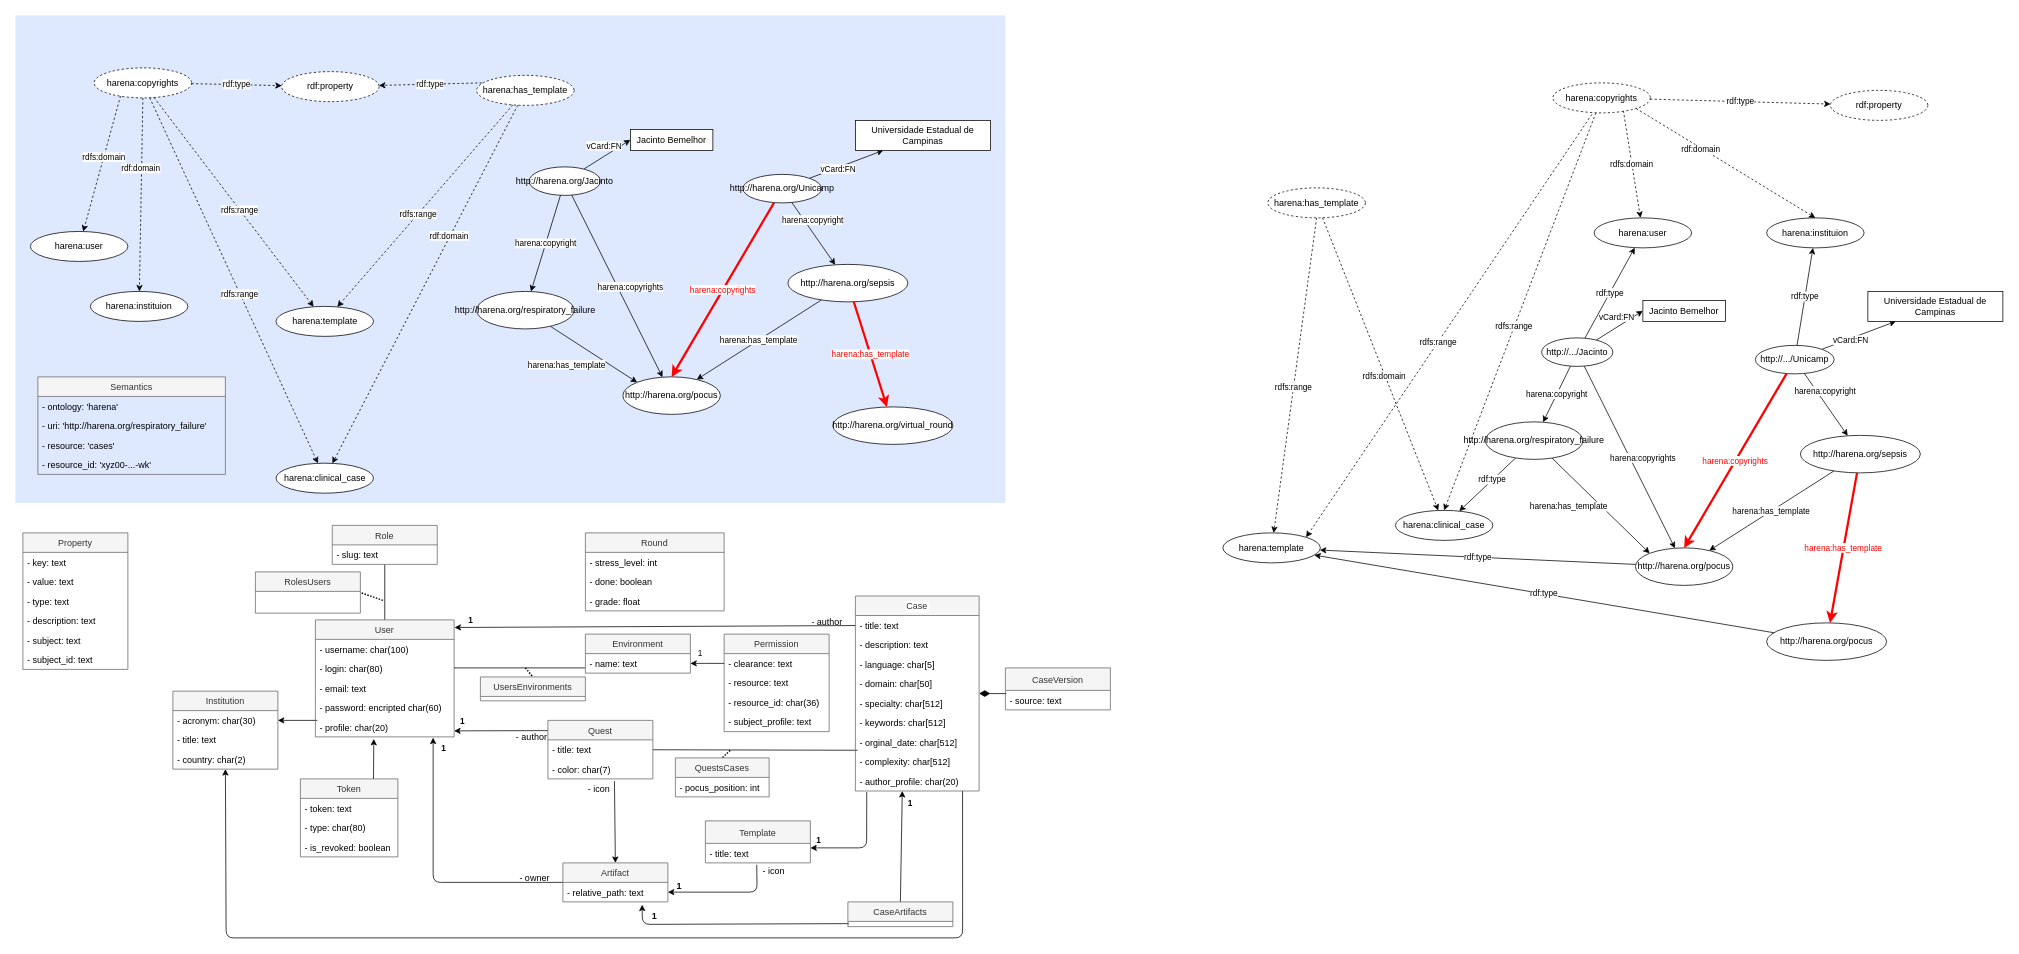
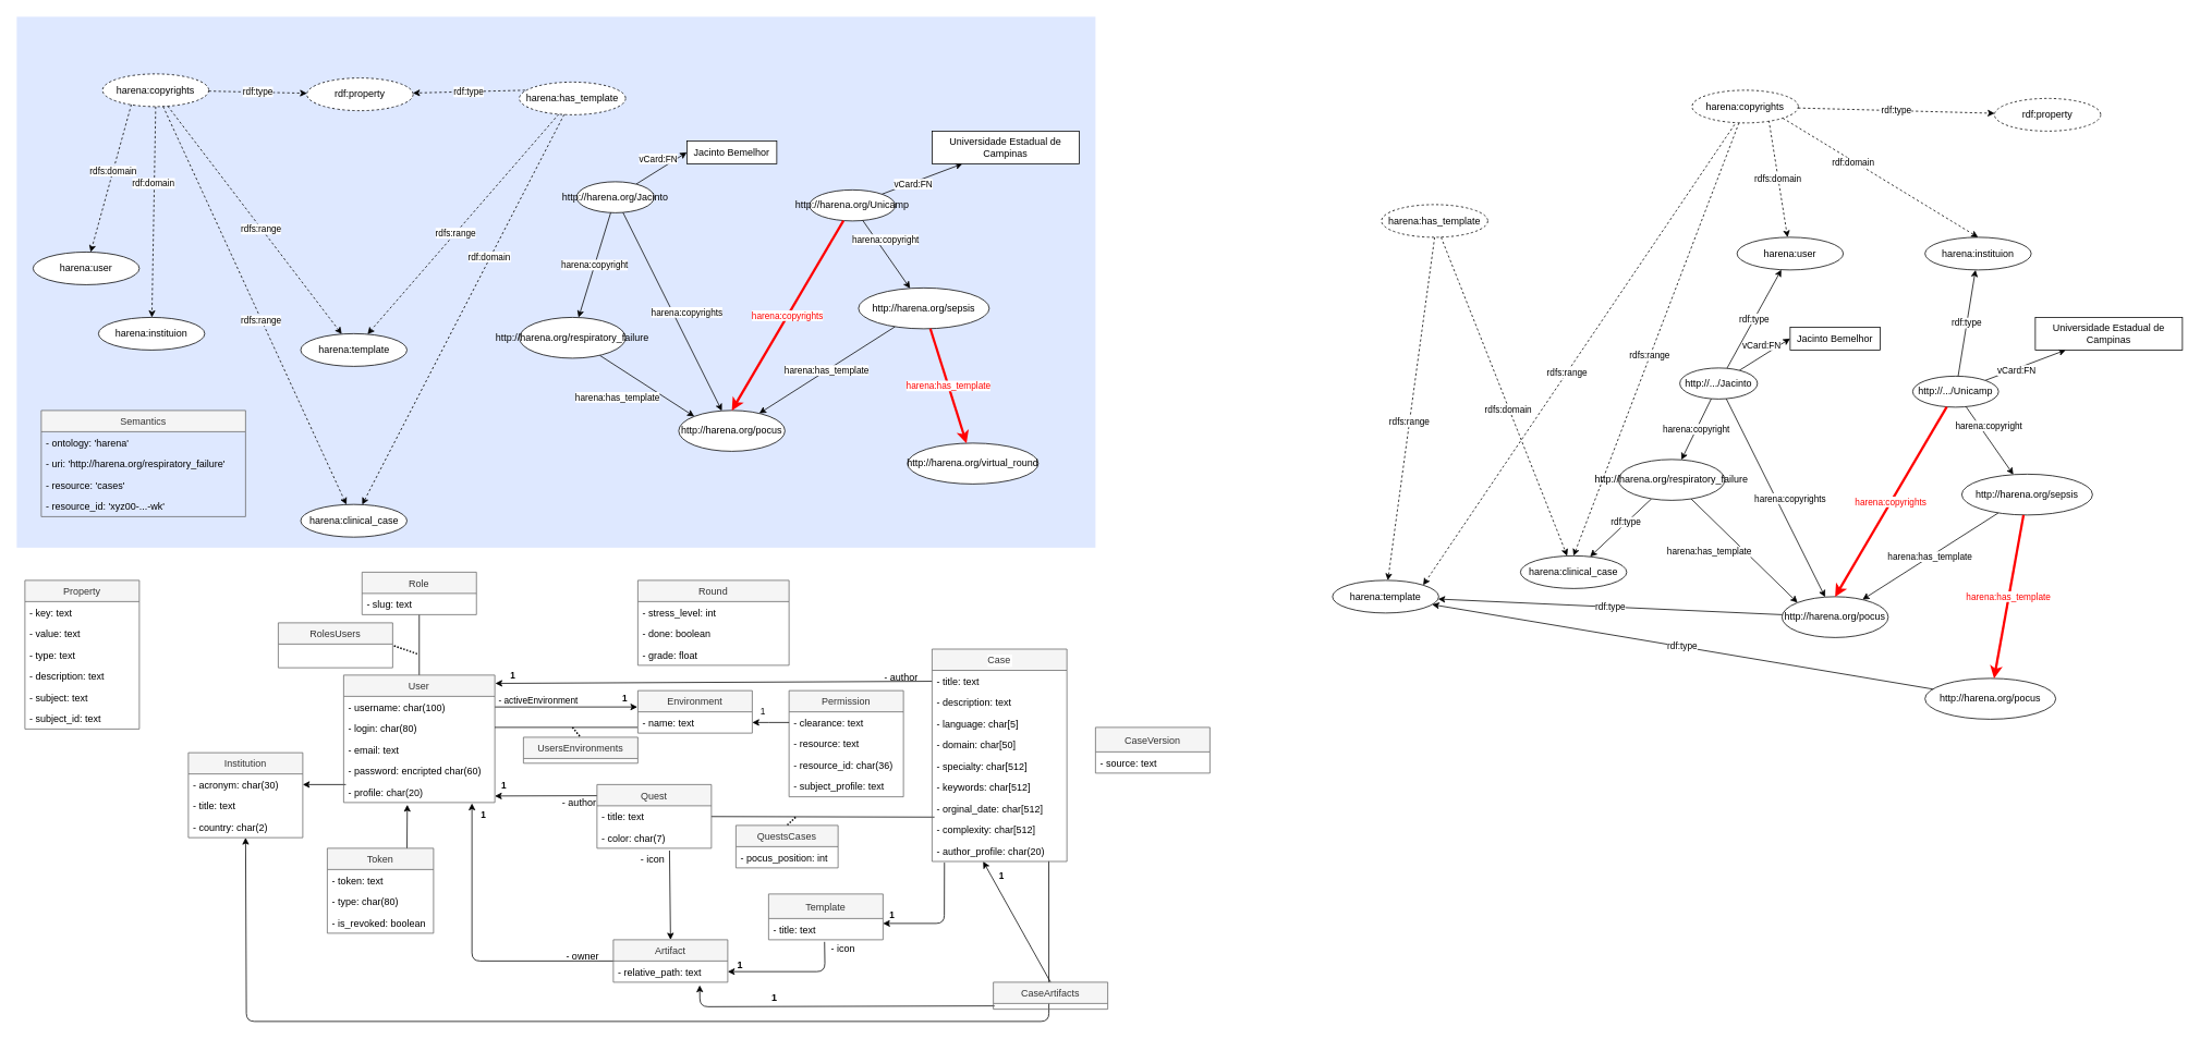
+ <mxCell id="35" value="" style="endArrow=classic;html=1;endFill=1;entryX=-0.004;entryY=0.385;entryDx=0;entryDy=0;entryPerimeter=0;exitX=1;exitY=0.5;exitDx=0;exitDy=0;" parent="1" source="65" target="84" edge="1"><mxGeometry width="50" height="50" relative="1" as="geometry"><mxPoint x="605" y="878" as="sourcePoint" /><mxPoint x="667" y="877" as="targetPoint" /></mxGeometry></mxCell>
+ <mxCell id="36" value="- activeEnvironment" style="edgeLabel;html=1;align=center;verticalAlign=middle;resizable=0;points=[];fontStyle=0;labelBackgroundColor=none;" parent="35" vertex="1" connectable="0"><mxGeometry x="-0.844" y="-3" relative="1" as="geometry"><mxPoint x="39" y="-12" as="offset" /></mxGeometry></mxCell>
+ <mxCell id="37" value="1" style="edgeLabel;html=1;align=center;verticalAlign=middle;resizable=0;points=[];fontStyle=1;labelBackgroundColor=none;" parent="35" vertex="1" connectable="0"><mxGeometry x="0.869" y="-1" relative="1" as="geometry"><mxPoint x="-4" y="-12.02" as="offset" /></mxGeometry></mxCell>
- <mxCell id="26" value="" style="endArrow=none;html=1;endFill=0;endSize=12;exitX=1;exitY=0.5;exitDx=0;exitDy=0;entryX=0.011;entryY=0.167;entryDx=0;entryDy=0;entryPerimeter=0;startArrow=diamondThin;startFill=1;startSize=12;" parent="1" source="50" target="79" edge="1"><mxGeometry width="50" height="50" relative="1" as="geometry"><mxPoint x="1280" y="960" as="sourcePoint" /><mxPoint x="1330" y="910" as="targetPoint" /></mxGeometry></mxCell>
- <mxCell id="90" value="CaseArtifacts" style="swimlane;fontStyle=0;childLayout=stackLayout;horizontal=1;startSize=26;fillColor=#f5f5f5;horizontalStack=0;resizeParent=1;resizeParentMax=0;resizeLast=0;collapsible=1;marginBottom=0;strokeColor=#666666;fontColor=#333333;" parent="1" vertex="1"><mxGeometry x="1130" y="1202" width="140" height="33" as="geometry" /></mxCell>
+ <mxCell id="90" value="CaseArtifacts" style="swimlane;fontStyle=0;childLayout=stackLayout;horizontal=1;startSize=26;fillColor=#f5f5f5;horizontalStack=0;resizeParent=1;resizeParentMax=0;resizeLast=0;collapsible=1;marginBottom=0;strokeColor=#666666;fontColor=#333333;" parent="1" vertex="1"><mxGeometry x="1215" y="1202" width="140" height="33" as="geometry" /></mxCell>
